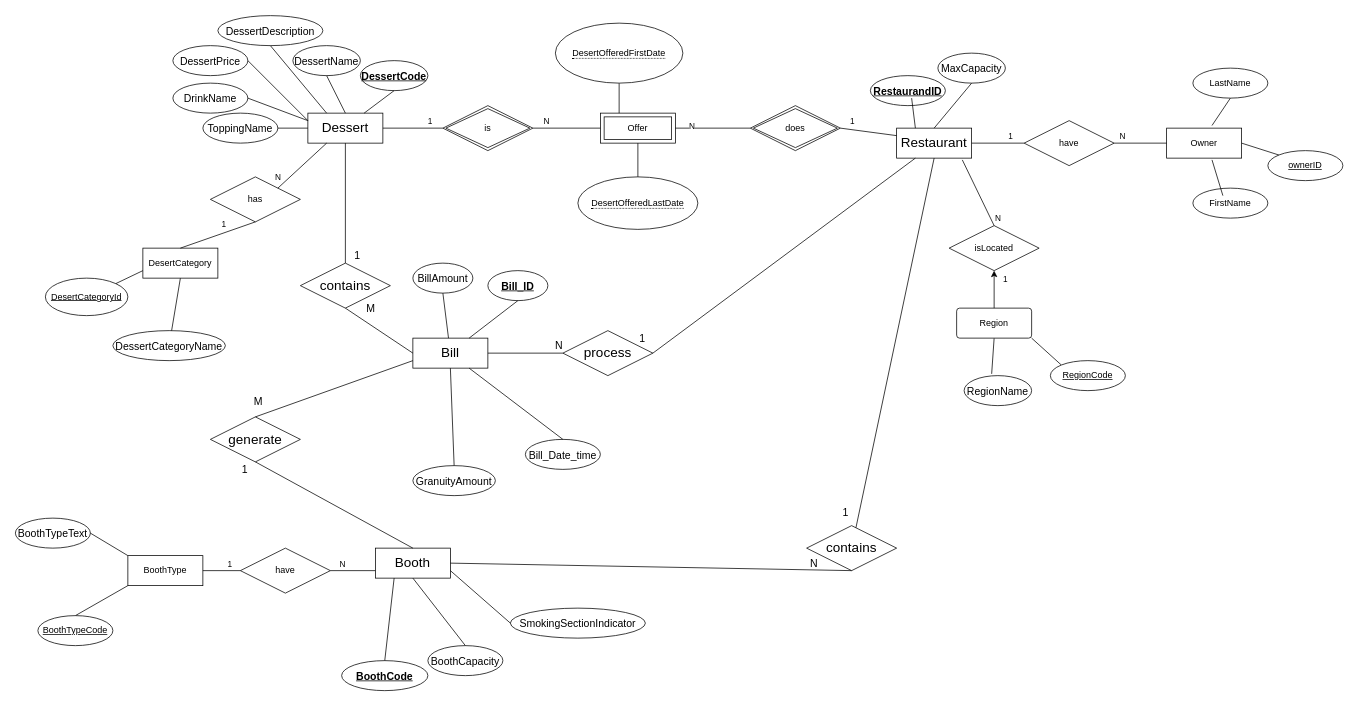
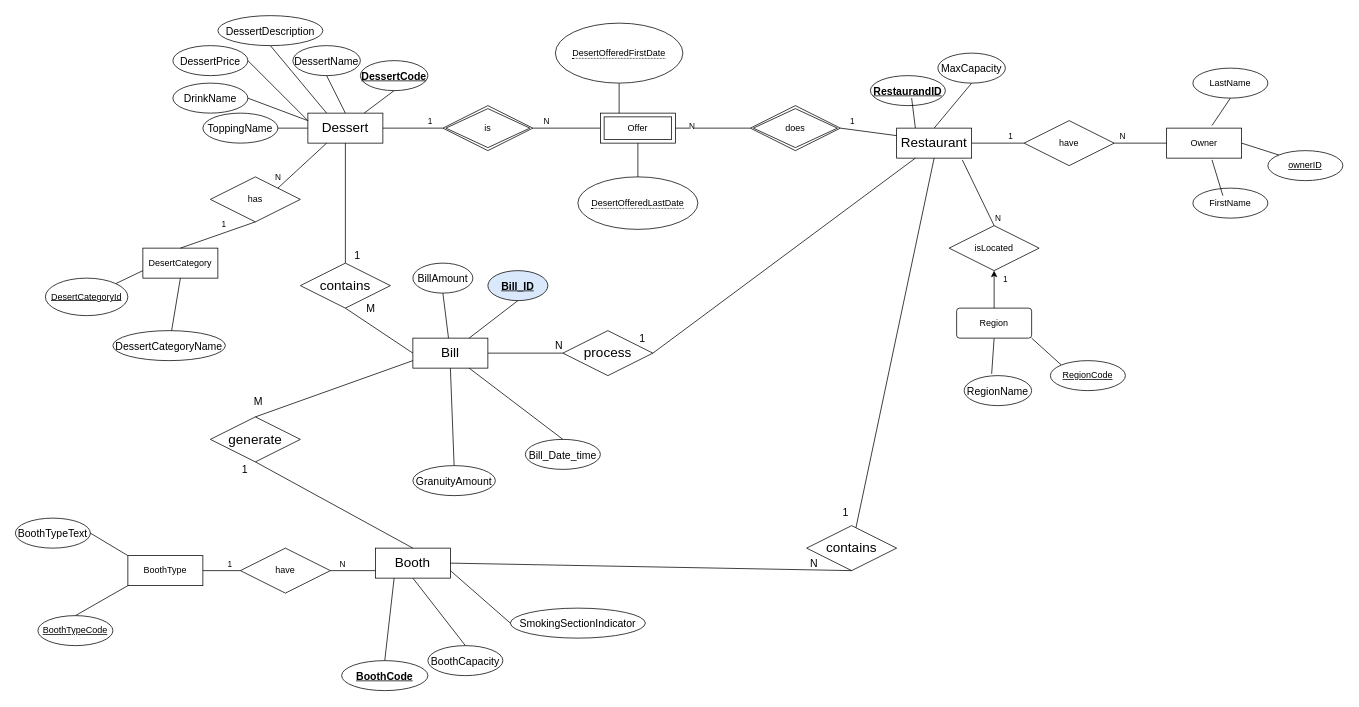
- <mxCell id="11" value="&lt;font style=&quot;font-size: 14px&quot;&gt;&lt;u&gt;&lt;b&gt;Bill_ID&lt;/b&gt;&lt;/u&gt;&lt;/font&gt;" style="ellipse;whiteSpace=wrap;html=1;align=center;fontSize=18;" vertex="1" parent="1"><mxGeometry x="650" y="360" width="80" height="40" as="geometry" /></mxCell>
+ <mxCell id="11" value="&lt;font style=&quot;font-size: 14px&quot;&gt;&lt;u&gt;&lt;b&gt;Bill_ID&lt;/b&gt;&lt;/u&gt;&lt;/font&gt;" style="ellipse;whiteSpace=wrap;html=1;align=center;fontSize=18;fillColor=#dae8fc;" vertex="1" parent="1"><mxGeometry x="650" y="360" width="80" height="40" as="geometry" /></mxCell>
